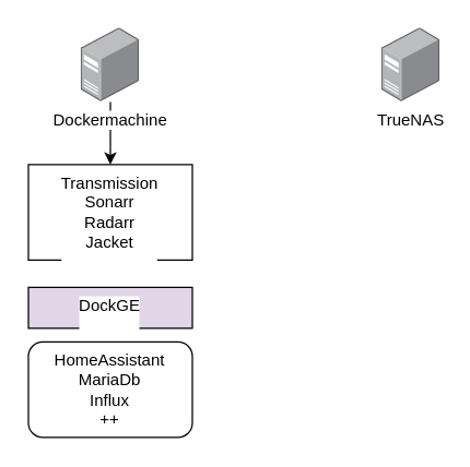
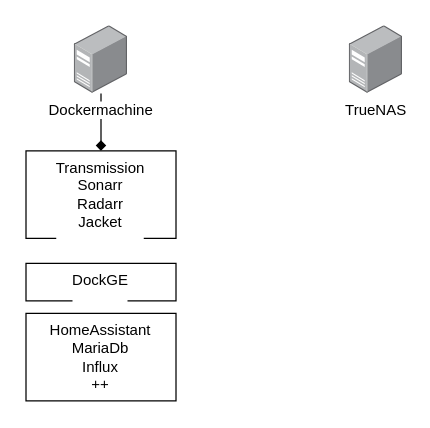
- <mxCell id="3" value="" style="edgeStyle=orthogonalEdgeStyle;rounded=0;orthogonalLoop=1;jettySize=auto;html=1;" edge="1" parent="1" source="4" target="5"><mxGeometry relative="1" as="geometry" /></mxCell>
+ <mxCell id="3" value="" style="edgeStyle=orthogonalEdgeStyle;rounded=0;orthogonalLoop=1;jettySize=auto;html=1;endArrow=diamond;" edge="1" parent="1" source="4" target="5"><mxGeometry relative="1" as="geometry" /></mxCell>
- <mxCell id="6" value="&lt;div&gt;DockGE&lt;/div&gt;&lt;div&gt;&lt;br&gt;&lt;/div&gt;" style="whiteSpace=wrap;html=1;verticalAlign=top;labelBackgroundColor=default;shadow=0;dashed=0;fillColor=#e1d5e7;" vertex="1" parent="1"><mxGeometry x="20.3" y="210" width="120" height="30" as="geometry" /></mxCell>
+ <mxCell id="6" value="&lt;div&gt;DockGE&lt;/div&gt;&lt;div&gt;&lt;br&gt;&lt;/div&gt;" style="whiteSpace=wrap;html=1;verticalAlign=top;labelBackgroundColor=default;shadow=0;dashed=0;" vertex="1" parent="1"><mxGeometry x="20.3" y="210" width="120" height="30" as="geometry" /></mxCell>
- <mxCell id="7" value="&lt;div&gt;HomeAssistant&lt;/div&gt;&lt;div&gt;MariaDb&lt;/div&gt;&lt;div&gt;Influx&lt;/div&gt;&lt;div&gt;++&lt;br&gt;&lt;/div&gt;" style="whiteSpace=wrap;html=1;verticalAlign=top;labelBackgroundColor=default;shadow=0;dashed=0;rounded=1;" vertex="1" parent="1"><mxGeometry x="20.3" y="250" width="120" height="70" as="geometry" /></mxCell>
+ <mxCell id="7" value="&lt;div&gt;HomeAssistant&lt;/div&gt;&lt;div&gt;MariaDb&lt;/div&gt;&lt;div&gt;Influx&lt;/div&gt;&lt;div&gt;++&lt;br&gt;&lt;/div&gt;" style="whiteSpace=wrap;html=1;verticalAlign=top;labelBackgroundColor=default;shadow=0;dashed=0;" vertex="1" parent="1"><mxGeometry x="20.3" y="250" width="120" height="70" as="geometry" /></mxCell>
